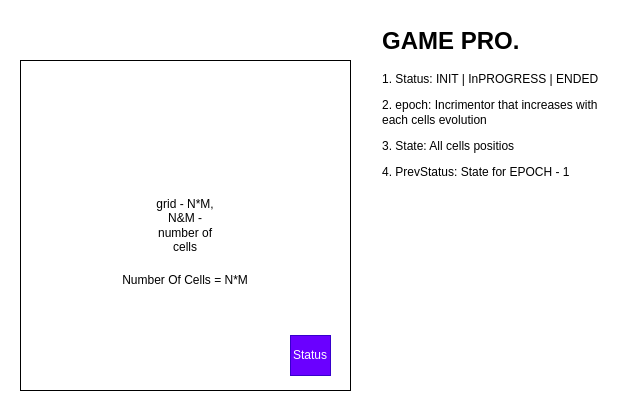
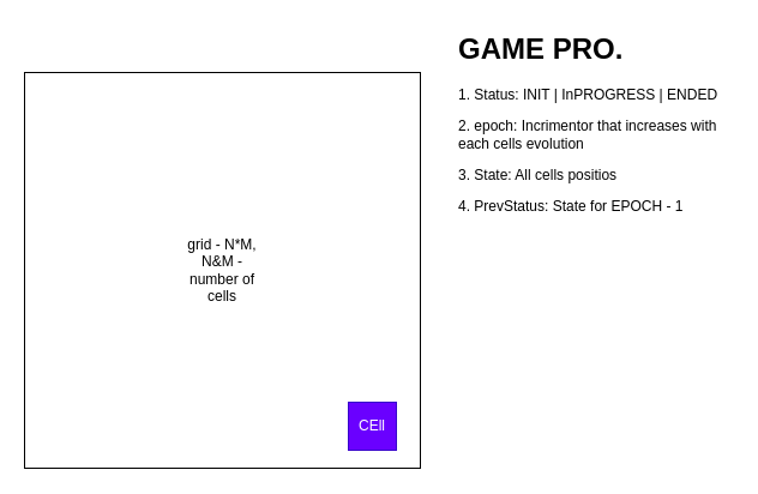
- <mxCell id="5" value="Number Of Cells = N*M" style="text;html=1;align=center;verticalAlign=middle;whiteSpace=wrap;rounded=0;" vertex="1" parent="1"><mxGeometry x="110" y="265" width="150" height="30" as="geometry" /></mxCell>
- <mxCell id="4" value="Status" style="rounded=0;whiteSpace=wrap;html=1;fillColor=#6a00ff;fontColor=#ffffff;strokeColor=#3700CC;" vertex="1" parent="1"><mxGeometry x="290" y="335" width="40" height="40" as="geometry" /></mxCell>
+ <mxCell id="4" value="CEll" style="rounded=0;whiteSpace=wrap;html=1;fillColor=#6a00ff;fontColor=#ffffff;strokeColor=#3700CC;" vertex="1" parent="1"><mxGeometry x="290" y="335" width="40" height="40" as="geometry" /></mxCell>
